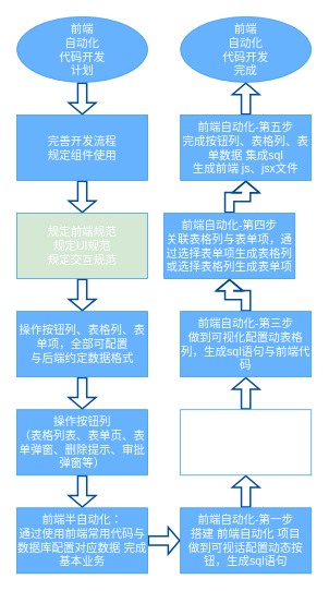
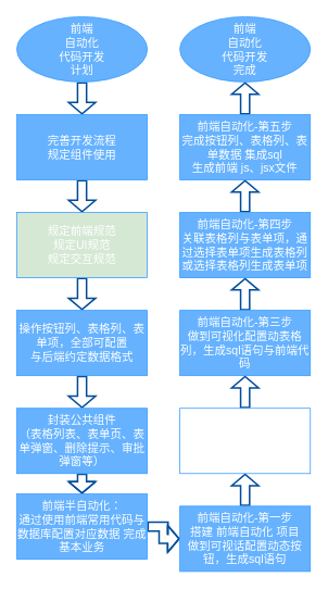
- <mxCell id="21" value="前端自动化-第四步&lt;br style=&quot;font-size: 14px;&quot;&gt;关联表格列与表单项，通过选择表单项生成表格列或选择表格列生成表单项" style="whiteSpace=wrap;html=1;fillColor=#66B2FF;strokeColor=#3399FF;fontColor=#FFFFFF;fontSize=14;" vertex="1" parent="1"><mxGeometry x="200" y="260" width="160" height="80" as="geometry" /></mxCell>
+ <mxCell id="21" value="前端自动化-第四步&lt;br style=&quot;font-size: 14px;&quot;&gt;关联表格列与表单项，通过选择表单项生成表格列或选择表格列生成表单项" style="whiteSpace=wrap;html=1;fillColor=#66B2FF;strokeColor=#3399FF;fontColor=#FFFFFF;fontSize=14;" vertex="1" parent="1"><mxGeometry x="220" y="260" width="160" height="80" as="geometry" /></mxCell>
- <mxCell id="11" value="&lt;span style=&quot;font-size: 14px;&quot;&gt;操作按钮列&lt;/span&gt;&lt;br style=&quot;font-size: 14px;&quot;&gt;&lt;span style=&quot;font-size: 14px;&quot;&gt;（表格列表、表单页、表单弹窗、删除提示、审批弹窗等）&lt;/span&gt;" style="whiteSpace=wrap;html=1;fillColor=#66B2FF;strokeColor=#3399FF;fontColor=#FFFFFF;fontSize=14;" vertex="1" parent="1"><mxGeometry x="20" y="500" width="160" height="80" as="geometry" /></mxCell>
+ <mxCell id="11" value="&lt;span style=&quot;font-size: 14px;&quot;&gt;封装公共组件&lt;/span&gt;&lt;br style=&quot;font-size: 14px;&quot;&gt;&lt;span style=&quot;font-size: 14px;&quot;&gt;（表格列表、表单页、表单弹窗、删除提示、审批弹窗等）&lt;/span&gt;" style="whiteSpace=wrap;html=1;fillColor=#66B2FF;strokeColor=#3399FF;fontColor=#FFFFFF;fontSize=14;" vertex="1" parent="1"><mxGeometry x="20" y="500" width="160" height="80" as="geometry" /></mxCell>
- <mxCell id="13" value="前端半自动化：&lt;br style=&quot;font-size: 14px;&quot;&gt;通过使用前端常用代码与数据库配置对应数据 完成基本业务" style="whiteSpace=wrap;html=1;fillColor=#66B2FF;strokeColor=#3399FF;fontColor=#FFFFFF;fontSize=14;" vertex="1" parent="1"><mxGeometry x="20" y="620" width="160" height="80" as="geometry" /></mxCell>
+ <mxCell id="13" value="前端半自动化：&lt;br style=&quot;font-size: 14px;&quot;&gt;通过使用前端常用代码与数据库配置对应数据 完成基本业务" style="whiteSpace=wrap;html=1;fillColor=#66B2FF;strokeColor=#3399FF;fontColor=#FFFFFF;fontSize=14;" vertex="1" parent="1"><mxGeometry x="20" y="605" width="160" height="80" as="geometry" /></mxCell>
